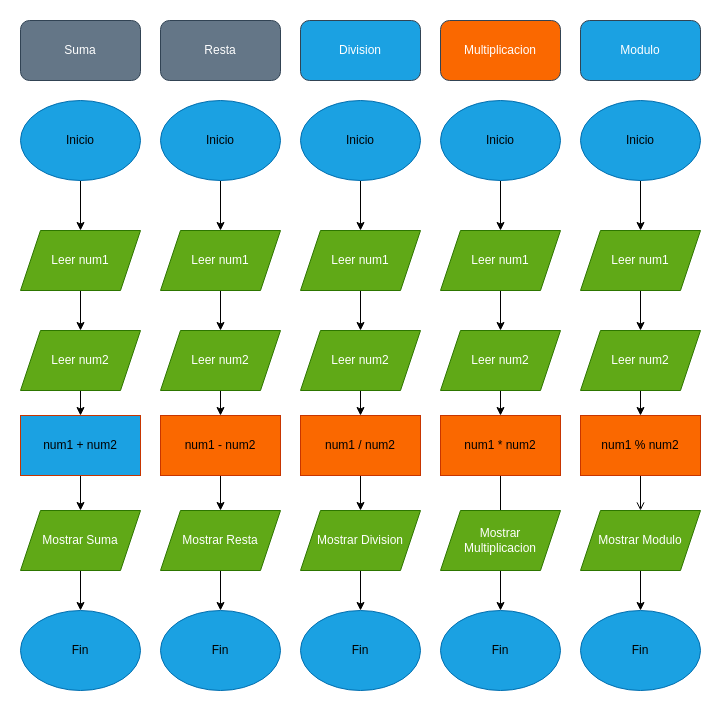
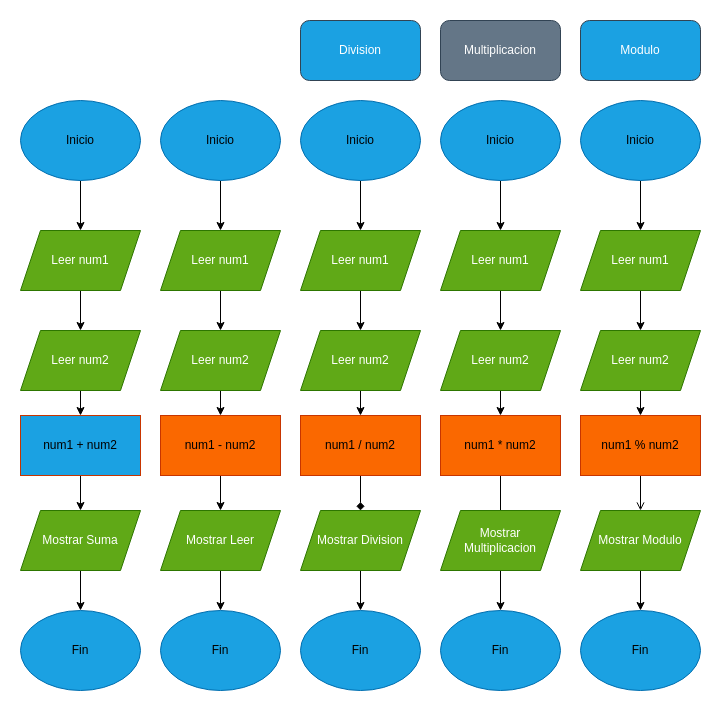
- <mxCell id="14" value="Suma" style="rounded=1;whiteSpace=wrap;html=1;fillColor=#647687;fontColor=#ffffff;strokeColor=#314354;" vertex="1" parent="1"><mxGeometry x="20" y="20" width="120" height="60" as="geometry" /></mxCell>
- <mxCell id="26" value="Resta" style="rounded=1;whiteSpace=wrap;html=1;fillColor=#647687;fontColor=#ffffff;strokeColor=#314354;" vertex="1" parent="1"><mxGeometry x="160" y="20" width="120" height="60" as="geometry" /></mxCell>
- <mxCell id="50" value="Multiplicacion" style="rounded=1;whiteSpace=wrap;html=1;fillColor=#fa6800;fontColor=#ffffff;strokeColor=#314354;" vertex="1" parent="1"><mxGeometry x="440" y="20" width="120" height="60" as="geometry" /></mxCell>
+ <mxCell id="50" value="Multiplicacion" style="rounded=1;whiteSpace=wrap;html=1;fillColor=#647687;fontColor=#ffffff;strokeColor=#314354;" vertex="1" parent="1"><mxGeometry x="440" y="20" width="120" height="60" as="geometry" /></mxCell>
- <mxCell id="33" value="" style="edgeStyle=orthogonalEdgeStyle;rounded=0;orthogonalLoop=1;jettySize=auto;html=1;" edge="1" parent="1" source="34" target="36"><mxGeometry relative="1" as="geometry" /></mxCell>
+ <mxCell id="33" value="" style="edgeStyle=orthogonalEdgeStyle;rounded=0;orthogonalLoop=1;jettySize=auto;html=1;endArrow=diamond;" edge="1" parent="1" source="34" target="36"><mxGeometry relative="1" as="geometry" /></mxCell>
- <mxCell id="24" value="Mostrar Resta" style="shape=parallelogram;perimeter=parallelogramPerimeter;whiteSpace=wrap;html=1;fixedSize=1;fillColor=#60a917;fontColor=#ffffff;strokeColor=#2D7600;" vertex="1" parent="1"><mxGeometry x="160" y="510" width="120" height="60" as="geometry" /></mxCell>
+ <mxCell id="24" value="Mostrar Leer" style="shape=parallelogram;perimeter=parallelogramPerimeter;whiteSpace=wrap;html=1;fixedSize=1;fillColor=#60a917;fontColor=#ffffff;strokeColor=#2D7600;" vertex="1" parent="1"><mxGeometry x="160" y="510" width="120" height="60" as="geometry" /></mxCell>
